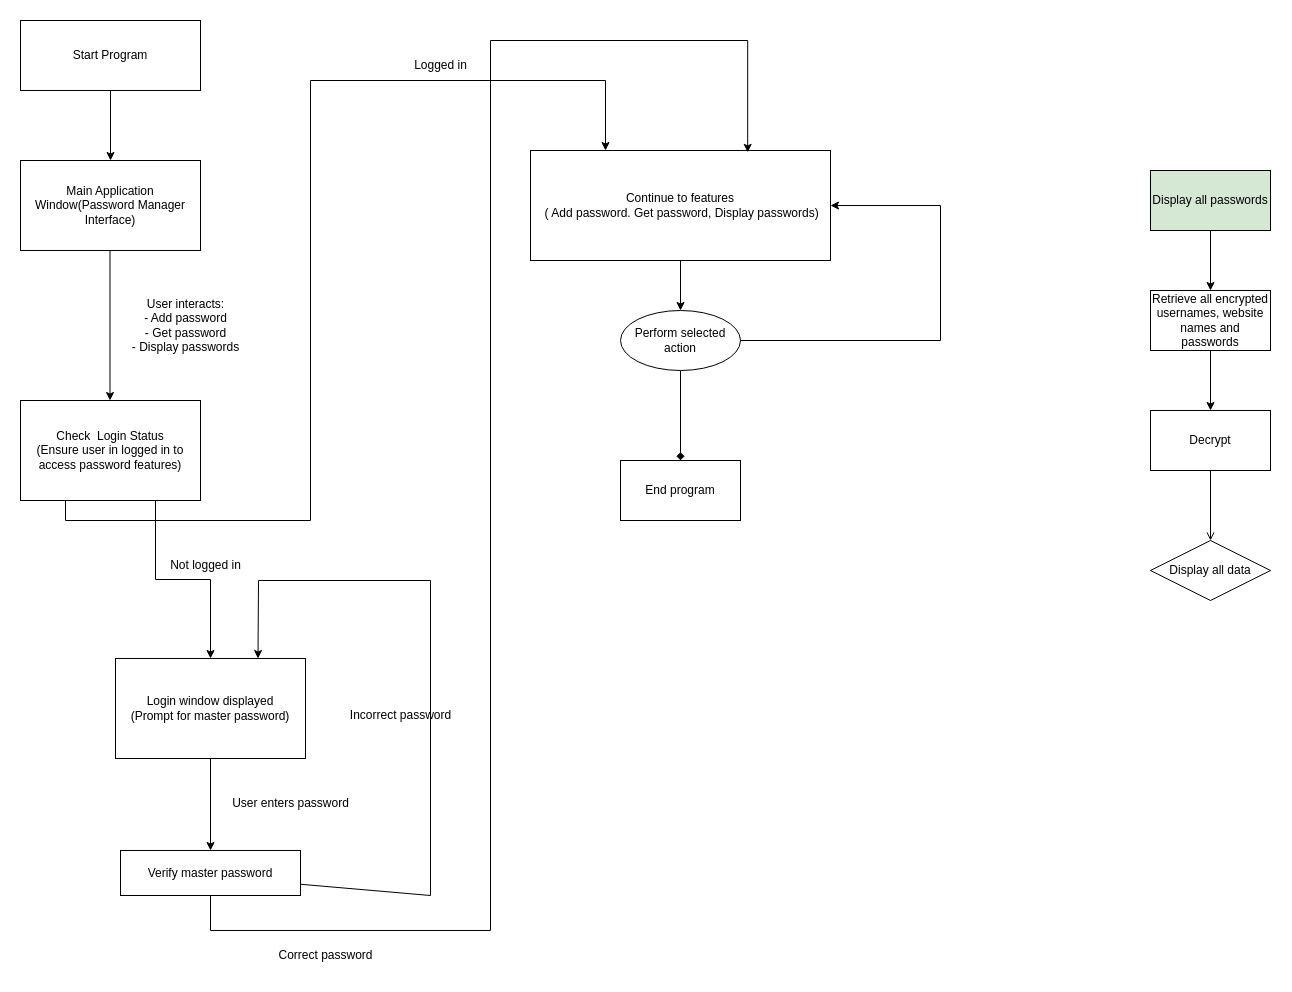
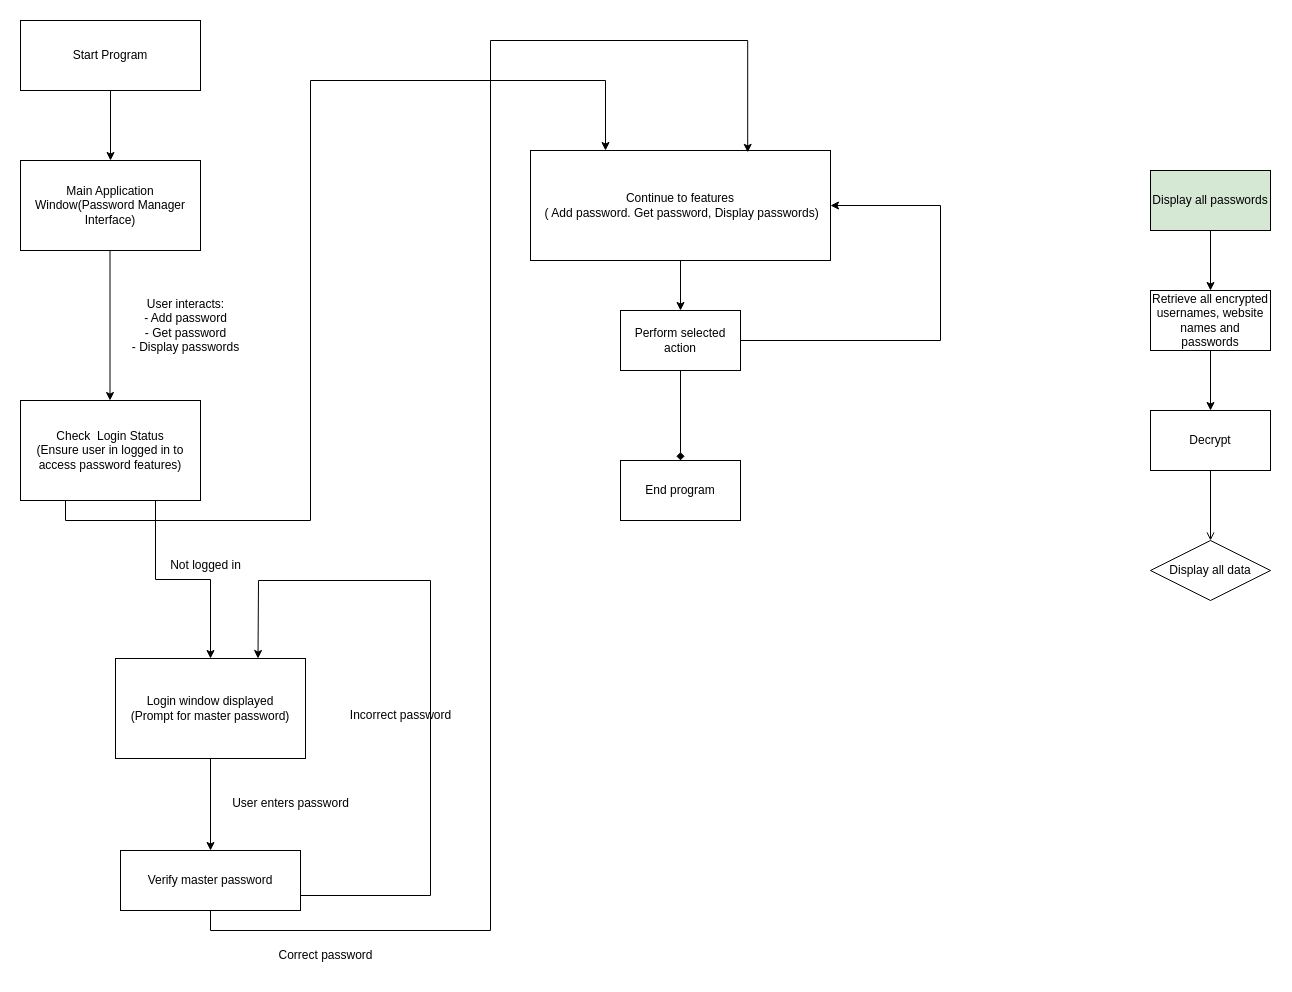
- <mxCell id="10" value="Logged in" style="text;html=1;align=center;verticalAlign=middle;resizable=0;points=[];autosize=1;strokeColor=none;fillColor=none;" vertex="1" parent="1"><mxGeometry x="400" y="50" width="80" height="30" as="geometry" /></mxCell>
- <mxCell id="24" value="Perform selected action" style="ellipse;whiteSpace=wrap;html=1;" vertex="1" parent="1"><mxGeometry x="620" y="310" width="120" height="60" as="geometry" /></mxCell>
+ <mxCell id="24" value="Perform selected action" style="rounded=0;whiteSpace=wrap;html=1;" vertex="1" parent="1"><mxGeometry x="620" y="310" width="120" height="60" as="geometry" /></mxCell>
- <mxCell id="14" value="Verify master password" style="rounded=0;whiteSpace=wrap;html=1;" vertex="1" parent="1"><mxGeometry x="120" y="850" width="180" height="45" as="geometry" /></mxCell>
+ <mxCell id="14" value="Verify master password" style="rounded=0;whiteSpace=wrap;html=1;" vertex="1" parent="1"><mxGeometry x="120" y="850" width="180" height="60" as="geometry" /></mxCell>
